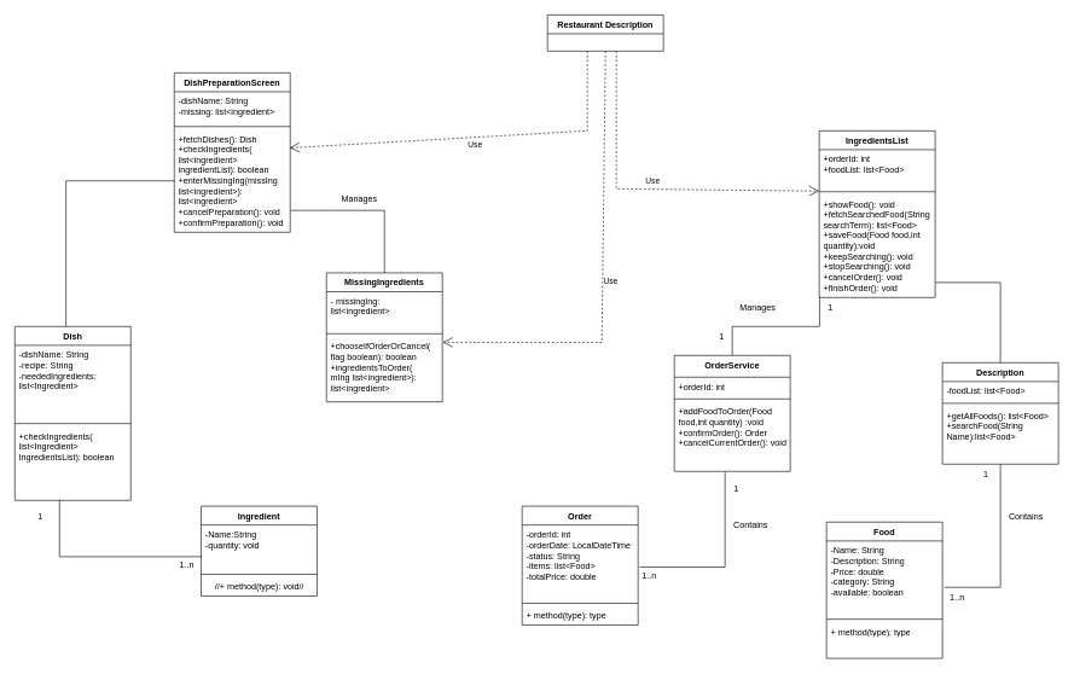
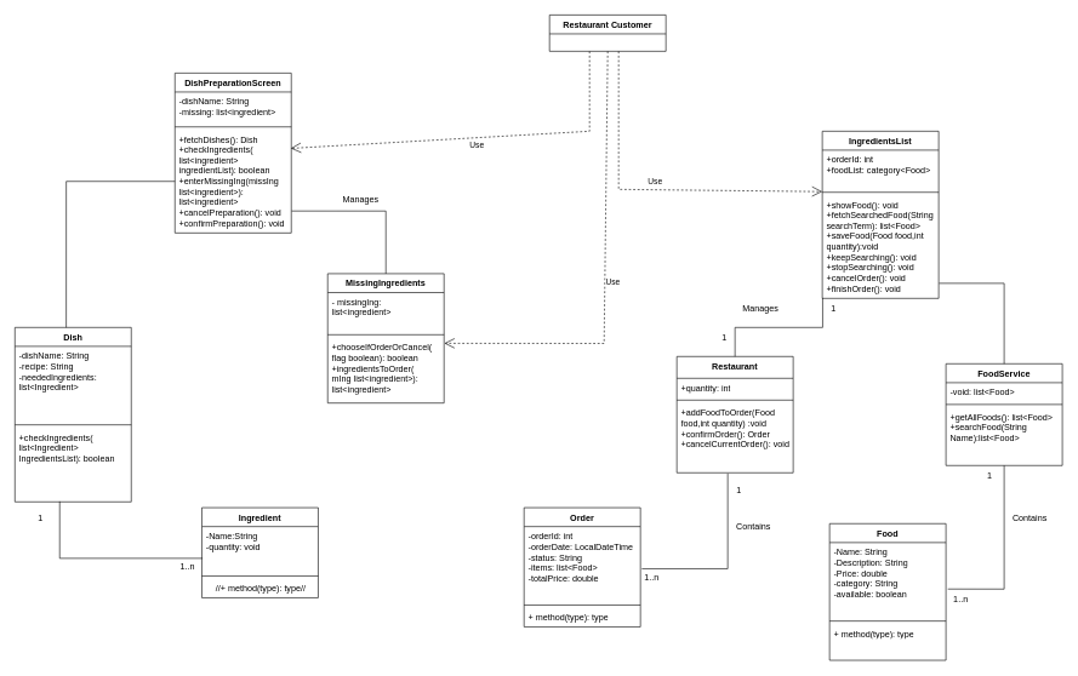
- <mxCell id="22" value="Restaurant Description" style="swimlane;fontStyle=1;align=center;verticalAlign=top;childLayout=stackLayout;horizontal=1;startSize=26;horizontalStack=0;resizeParent=1;resizeParentMax=0;resizeLast=0;collapsible=1;marginBottom=0;whiteSpace=wrap;html=1;" parent="1" vertex="1"><mxGeometry x="755" y="20" width="160" height="50" as="geometry" /></mxCell>
+ <mxCell id="22" value="Restaurant Customer" style="swimlane;fontStyle=1;align=center;verticalAlign=top;childLayout=stackLayout;horizontal=1;startSize=26;horizontalStack=0;resizeParent=1;resizeParentMax=0;resizeLast=0;collapsible=1;marginBottom=0;whiteSpace=wrap;html=1;" parent="1" vertex="1"><mxGeometry x="755" y="20" width="160" height="50" as="geometry" /></mxCell>
- <mxCell id="3" value="+orderId: int&lt;div&gt;+foodList: list&amp;lt;Food&amp;gt;&lt;/div&gt;" style="text;strokeColor=none;fillColor=none;align=left;verticalAlign=top;spacingLeft=4;spacingRight=4;overflow=hidden;rotatable=0;points=[[0,0.5],[1,0.5]];portConstraint=eastwest;whiteSpace=wrap;html=1;" parent="2" vertex="1"><mxGeometry y="26" width="160" height="54" as="geometry" /></mxCell>
+ <mxCell id="3" value="+orderId: int&lt;div&gt;+foodList: category&amp;lt;Food&amp;gt;&lt;/div&gt;" style="text;strokeColor=none;fillColor=none;align=left;verticalAlign=top;spacingLeft=4;spacingRight=4;overflow=hidden;rotatable=0;points=[[0,0.5],[1,0.5]];portConstraint=eastwest;whiteSpace=wrap;html=1;" parent="2" vertex="1"><mxGeometry y="26" width="160" height="54" as="geometry" /></mxCell>
- <mxCell id="18" value="OrderService" style="swimlane;fontStyle=1;align=center;verticalAlign=top;childLayout=stackLayout;horizontal=1;startSize=30;horizontalStack=0;resizeParent=1;resizeParentMax=0;resizeLast=0;collapsible=1;marginBottom=0;whiteSpace=wrap;html=1;" parent="1" vertex="1"><mxGeometry x="930" y="490" width="160" height="160" as="geometry" /></mxCell>
+ <mxCell id="18" value="Restaurant" style="swimlane;fontStyle=1;align=center;verticalAlign=top;childLayout=stackLayout;horizontal=1;startSize=30;horizontalStack=0;resizeParent=1;resizeParentMax=0;resizeLast=0;collapsible=1;marginBottom=0;whiteSpace=wrap;html=1;" parent="1" vertex="1"><mxGeometry x="930" y="490" width="160" height="160" as="geometry" /></mxCell>
- <mxCell id="6" value="Description" style="swimlane;fontStyle=1;align=center;verticalAlign=top;childLayout=stackLayout;horizontal=1;startSize=26;horizontalStack=0;resizeParent=1;resizeParentMax=0;resizeLast=0;collapsible=1;marginBottom=0;whiteSpace=wrap;html=1;" parent="1" vertex="1"><mxGeometry x="1300" y="500" width="160" height="140" as="geometry" /></mxCell>
+ <mxCell id="6" value="FoodService" style="swimlane;fontStyle=1;align=center;verticalAlign=top;childLayout=stackLayout;horizontal=1;startSize=26;horizontalStack=0;resizeParent=1;resizeParentMax=0;resizeLast=0;collapsible=1;marginBottom=0;whiteSpace=wrap;html=1;" parent="1" vertex="1"><mxGeometry x="1300" y="500" width="160" height="140" as="geometry" /></mxCell>
- <mxCell id="19" value="+orderId: int" style="text;strokeColor=none;fillColor=none;align=left;verticalAlign=top;spacingLeft=4;spacingRight=4;overflow=hidden;rotatable=0;points=[[0,0.5],[1,0.5]];portConstraint=eastwest;whiteSpace=wrap;html=1;" parent="18" vertex="1"><mxGeometry y="30" width="160" height="26" as="geometry" /></mxCell>
+ <mxCell id="19" value="+quantity: int" style="text;strokeColor=none;fillColor=none;align=left;verticalAlign=top;spacingLeft=4;spacingRight=4;overflow=hidden;rotatable=0;points=[[0,0.5],[1,0.5]];portConstraint=eastwest;whiteSpace=wrap;html=1;" parent="18" vertex="1"><mxGeometry y="30" width="160" height="26" as="geometry" /></mxCell>
- <mxCell id="7" value="-foodList: list&amp;lt;Food&amp;gt;" style="text;strokeColor=none;fillColor=none;align=left;verticalAlign=top;spacingLeft=4;spacingRight=4;overflow=hidden;rotatable=0;points=[[0,0.5],[1,0.5]];portConstraint=eastwest;whiteSpace=wrap;html=1;" parent="6" vertex="1"><mxGeometry y="26" width="160" height="26" as="geometry" /></mxCell>
+ <mxCell id="7" value="-void: list&amp;lt;Food&amp;gt;" style="text;strokeColor=none;fillColor=none;align=left;verticalAlign=top;spacingLeft=4;spacingRight=4;overflow=hidden;rotatable=0;points=[[0,0.5],[1,0.5]];portConstraint=eastwest;whiteSpace=wrap;html=1;" parent="6" vertex="1"><mxGeometry y="26" width="160" height="26" as="geometry" /></mxCell>
- <mxCell id="36" value="&amp;nbsp;&amp;nbsp;&amp;nbsp; //+ method(type): void//" style="text;strokeColor=none;fillColor=none;align=left;verticalAlign=top;spacingLeft=4;spacingRight=4;overflow=hidden;rotatable=0;points=[[0,0.5],[1,0.5]];portConstraint=eastwest;whiteSpace=wrap;html=1;" parent="33" vertex="1"><mxGeometry y="98" width="160" height="26" as="geometry" /></mxCell>
+ <mxCell id="36" value="&amp;nbsp;&amp;nbsp;&amp;nbsp; //+ method(type): type//" style="text;strokeColor=none;fillColor=none;align=left;verticalAlign=top;spacingLeft=4;spacingRight=4;overflow=hidden;rotatable=0;points=[[0,0.5],[1,0.5]];portConstraint=eastwest;whiteSpace=wrap;html=1;" parent="33" vertex="1"><mxGeometry y="98" width="160" height="26" as="geometry" /></mxCell>
